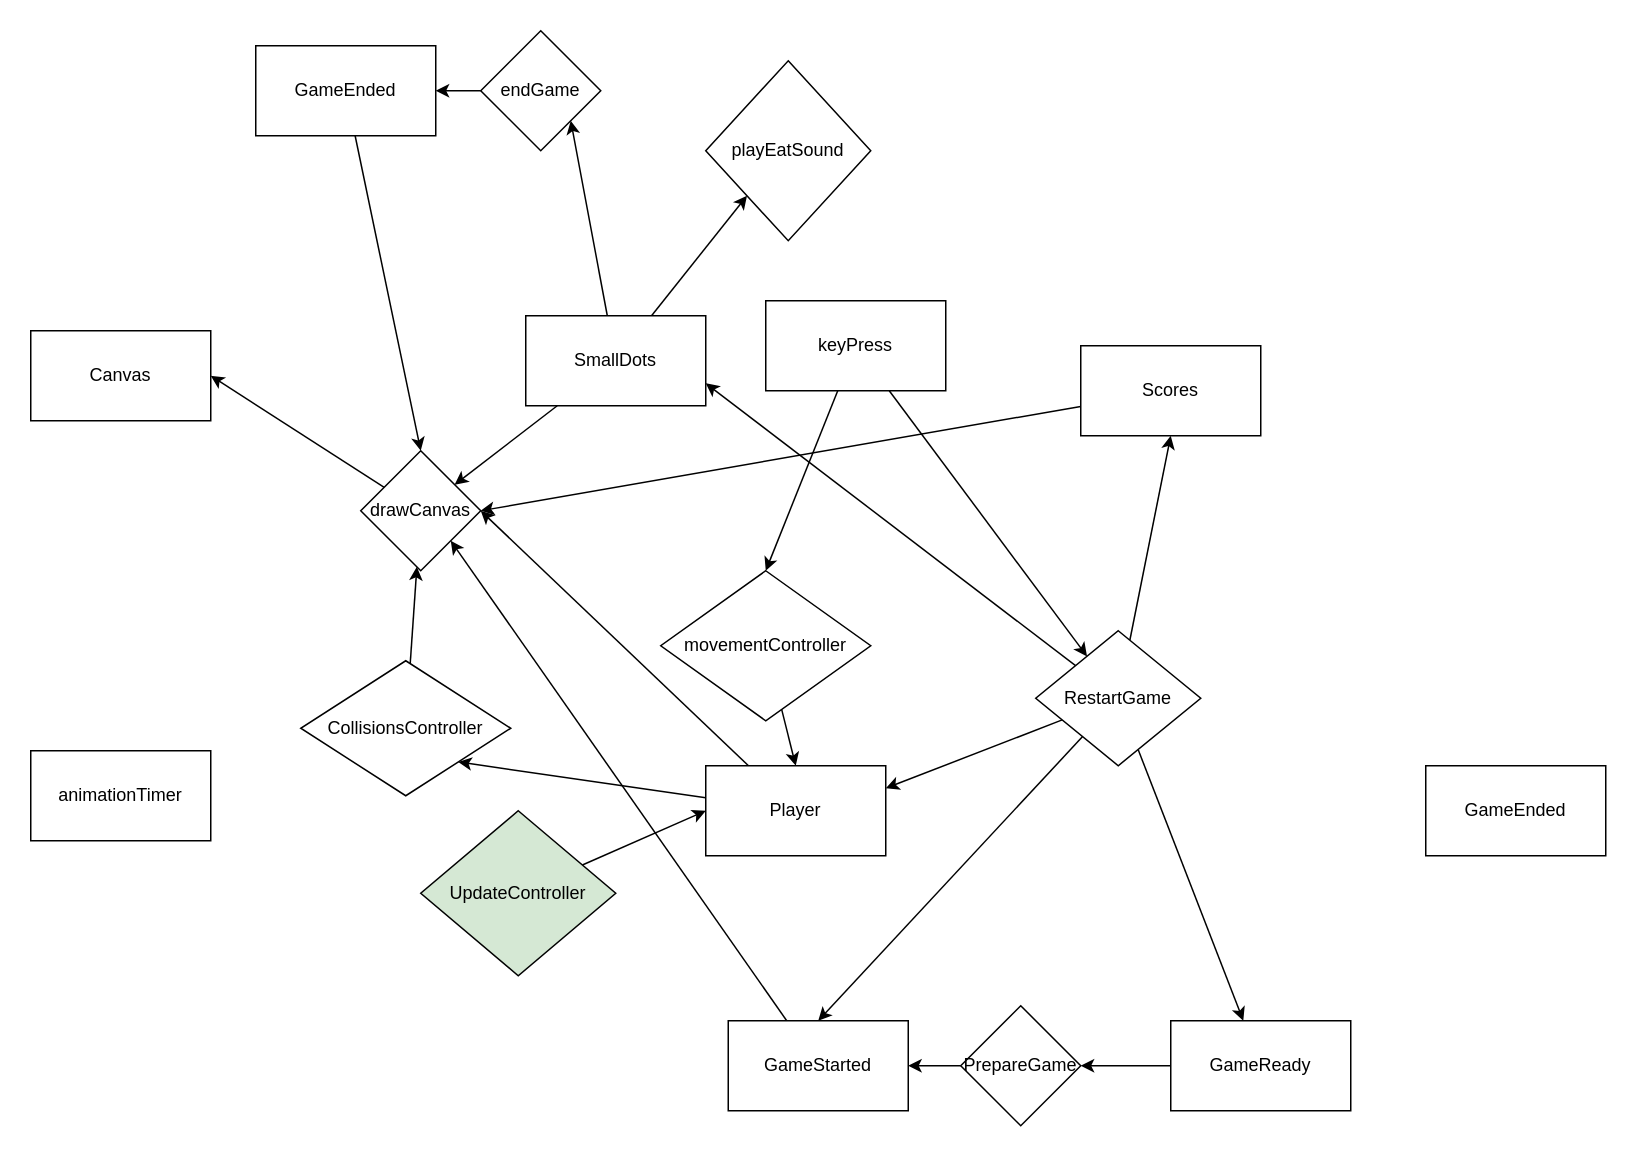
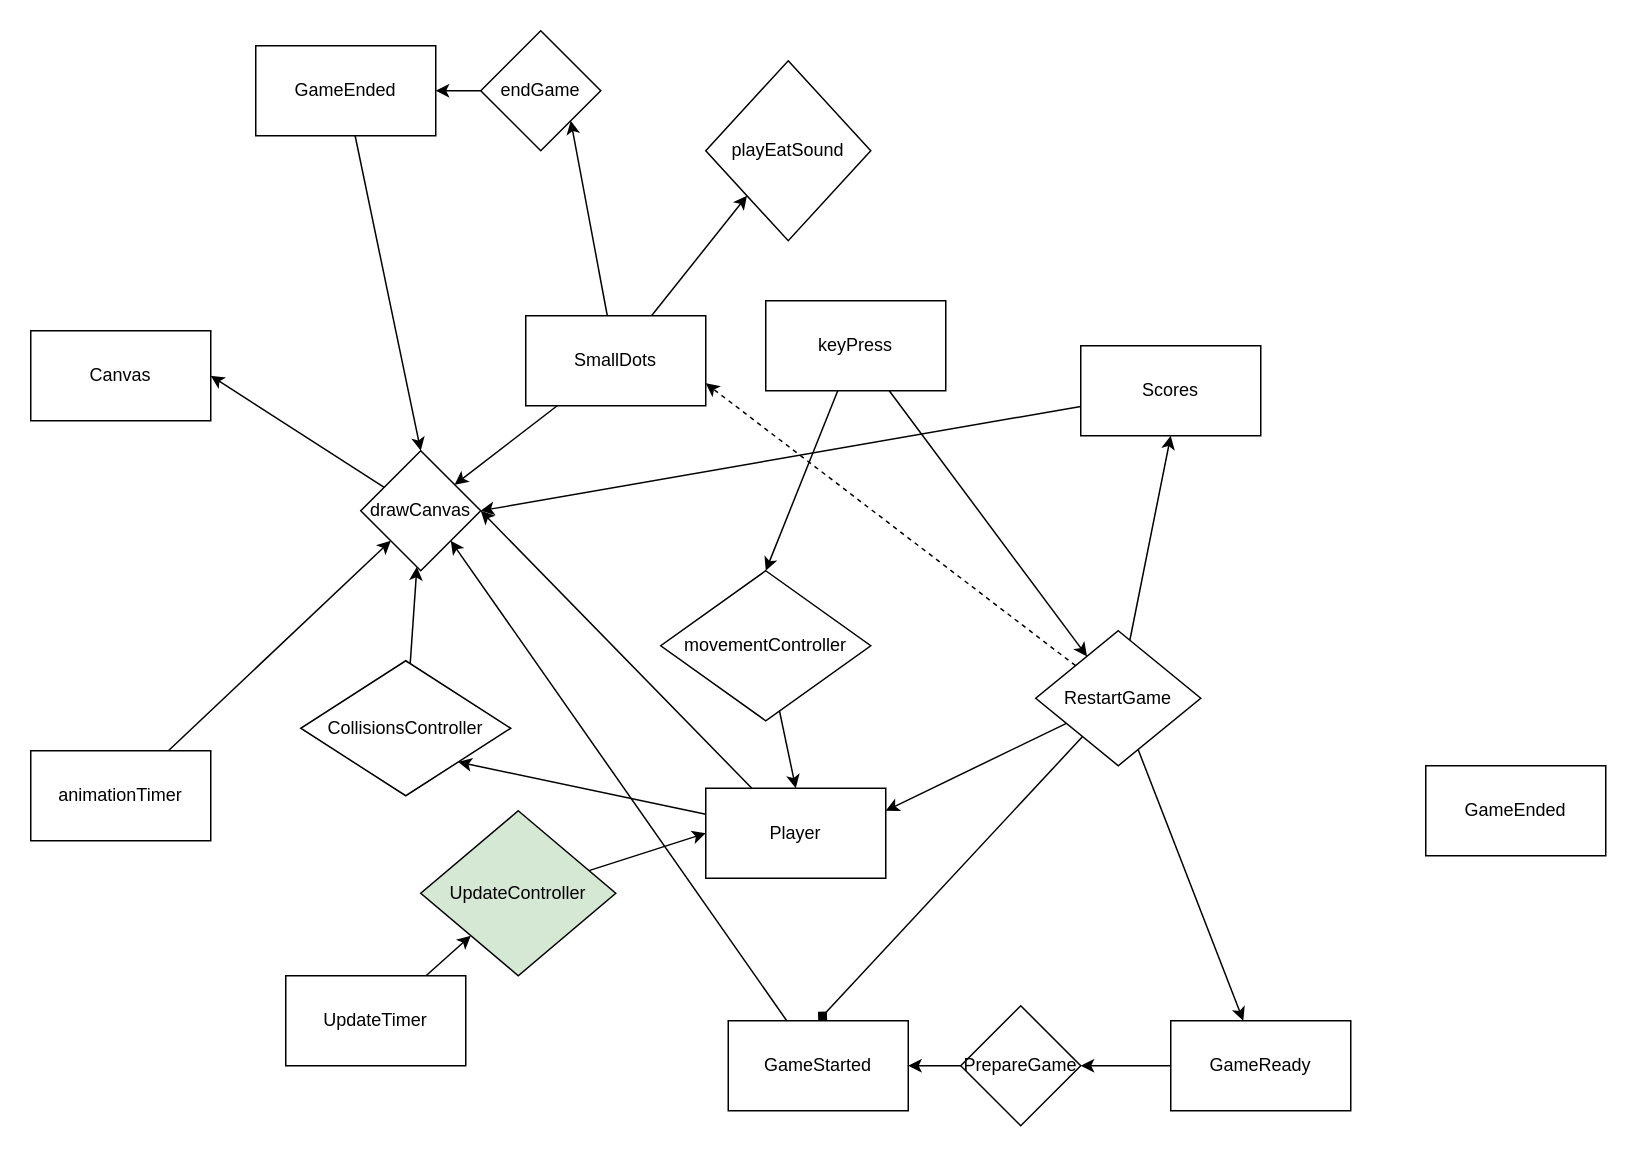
- <mxCell id="25" style="edgeStyle=none;rounded=0;orthogonalLoop=1;jettySize=auto;html=1;entryX=1;entryY=0.75;entryDx=0;entryDy=0;" edge="1" parent="1" source="28" target="5"><mxGeometry relative="1" as="geometry" /></mxCell>
+ <mxCell id="25" style="edgeStyle=none;rounded=0;orthogonalLoop=1;jettySize=auto;html=1;entryX=1;entryY=0.75;entryDx=0;entryDy=0;dashed=1;" edge="1" parent="1" source="28" target="5"><mxGeometry relative="1" as="geometry" /></mxCell>
+ <mxCell id="38" style="edgeStyle=none;rounded=0;orthogonalLoop=1;jettySize=auto;html=1;entryX=0;entryY=1;entryDx=0;entryDy=0;" edge="1" parent="1" source="39" target="36"><mxGeometry relative="1" as="geometry" /></mxCell>
- <mxCell id="8" value="Player" style="rounded=0;whiteSpace=wrap;html=1;" vertex="1" parent="1"><mxGeometry x="470" y="510" width="120" height="60" as="geometry" /></mxCell>
+ <mxCell id="8" value="Player" style="rounded=0;whiteSpace=wrap;html=1;" vertex="1" parent="1"><mxGeometry x="470" y="525" width="120" height="60" as="geometry" /></mxCell>
+ <mxCell id="29" style="edgeStyle=none;rounded=0;orthogonalLoop=1;jettySize=auto;html=1;" edge="1" parent="1" source="30" target="32"><mxGeometry relative="1" as="geometry" /></mxCell>
- <mxCell id="23" style="edgeStyle=none;rounded=0;orthogonalLoop=1;jettySize=auto;html=1;entryX=0.5;entryY=0;entryDx=0;entryDy=0;" edge="1" parent="1" source="28" target="14"><mxGeometry relative="1" as="geometry" /></mxCell>
+ <mxCell id="23" style="edgeStyle=none;rounded=0;orthogonalLoop=1;jettySize=auto;html=1;entryX=0.5;entryY=0;entryDx=0;entryDy=0;endArrow=diamond;" edge="1" parent="1" source="28" target="14"><mxGeometry relative="1" as="geometry" /></mxCell>
+ <mxCell id="30" value="UpdateTimer" style="rounded=0;whiteSpace=wrap;html=1;" vertex="1" parent="1"><mxGeometry x="190" y="650" width="120" height="60" as="geometry" /></mxCell>
